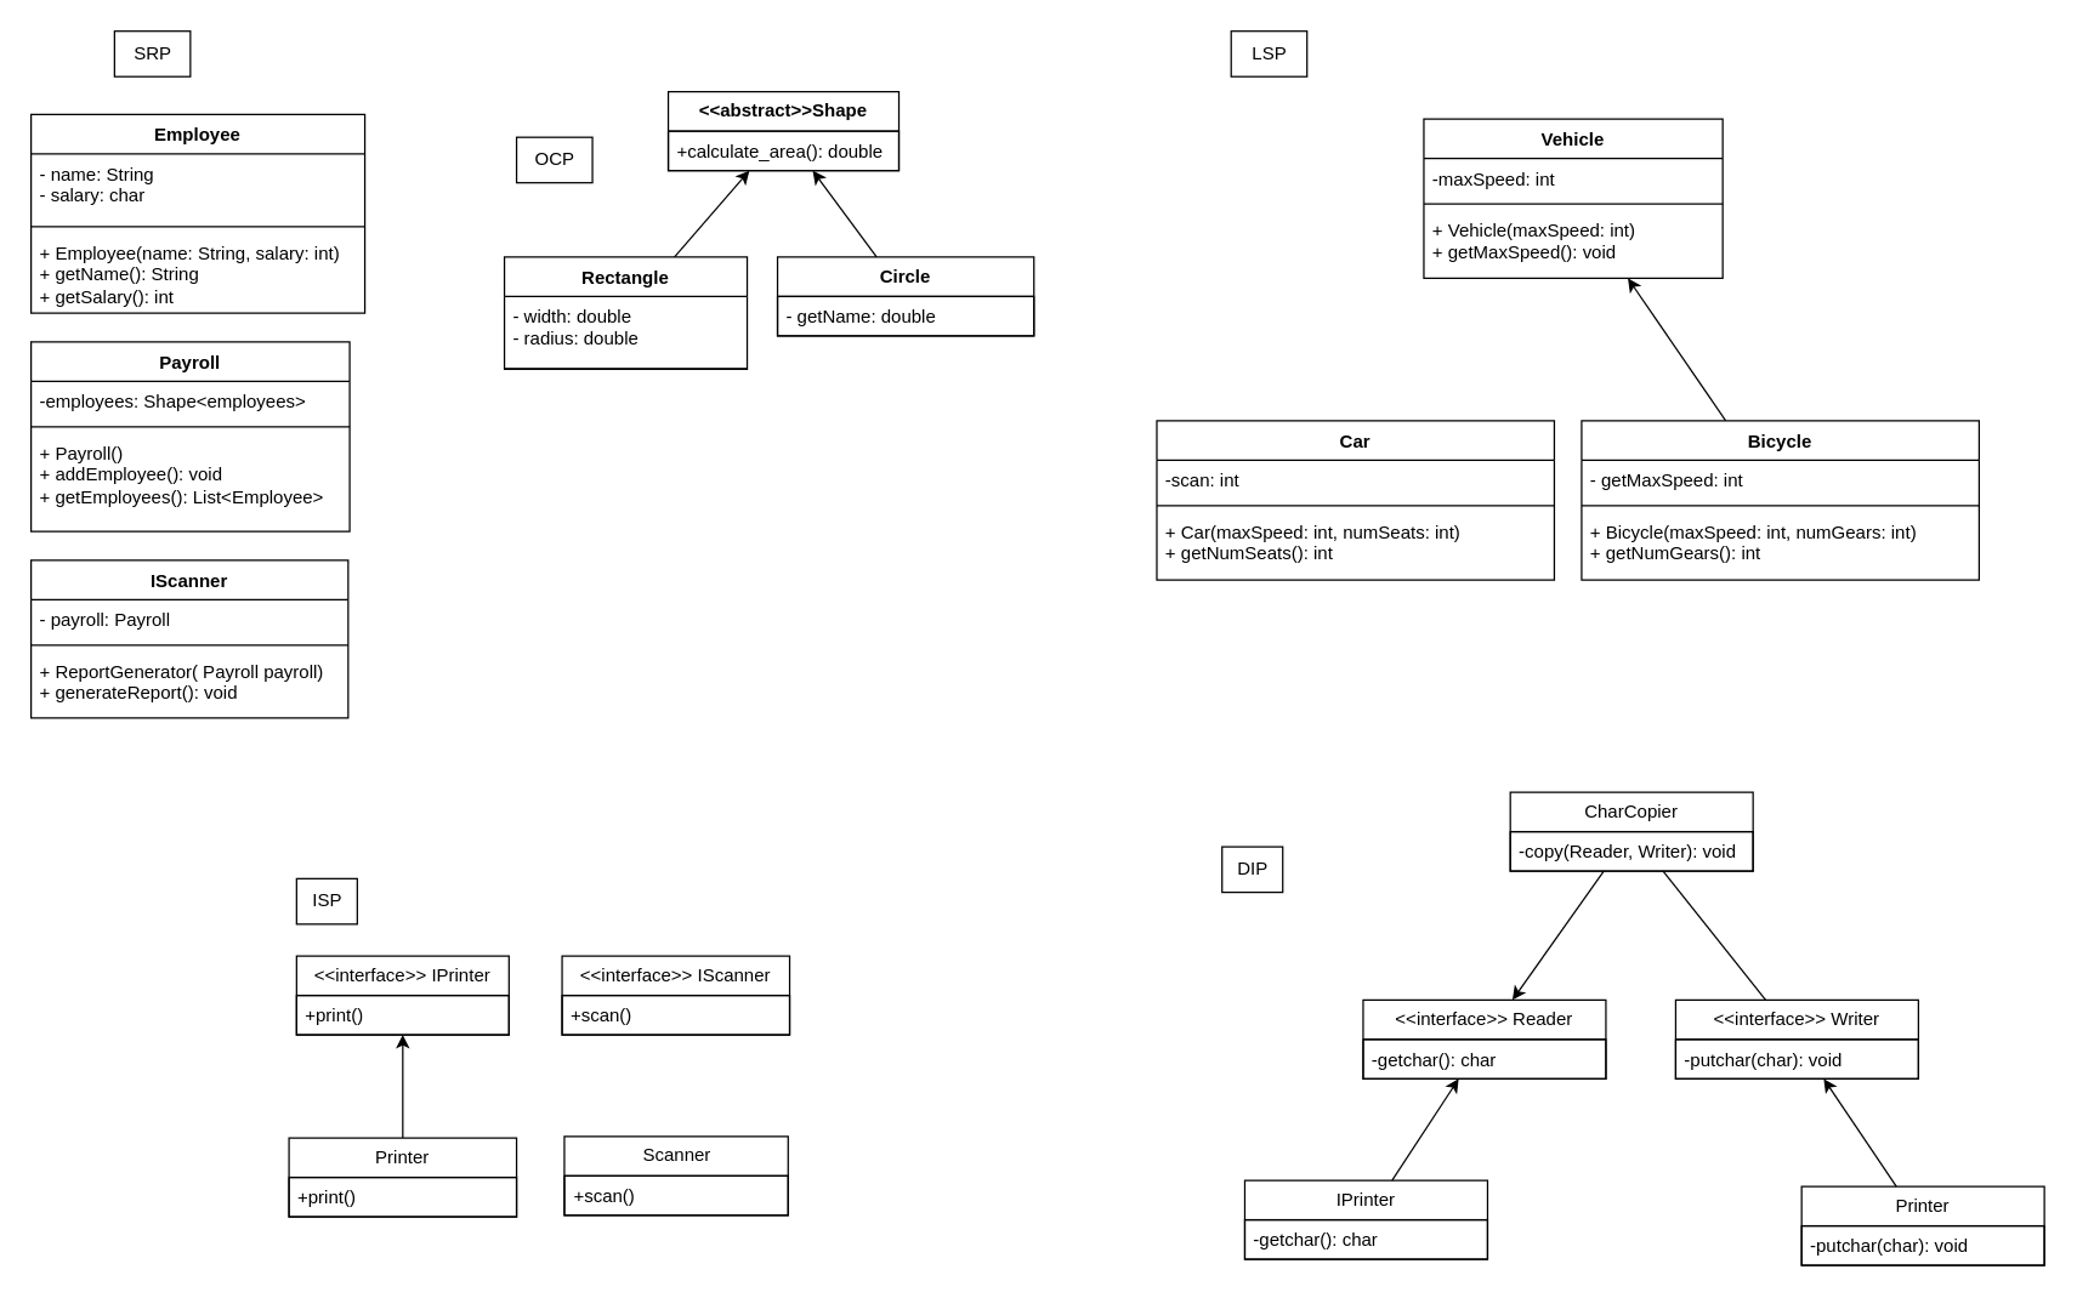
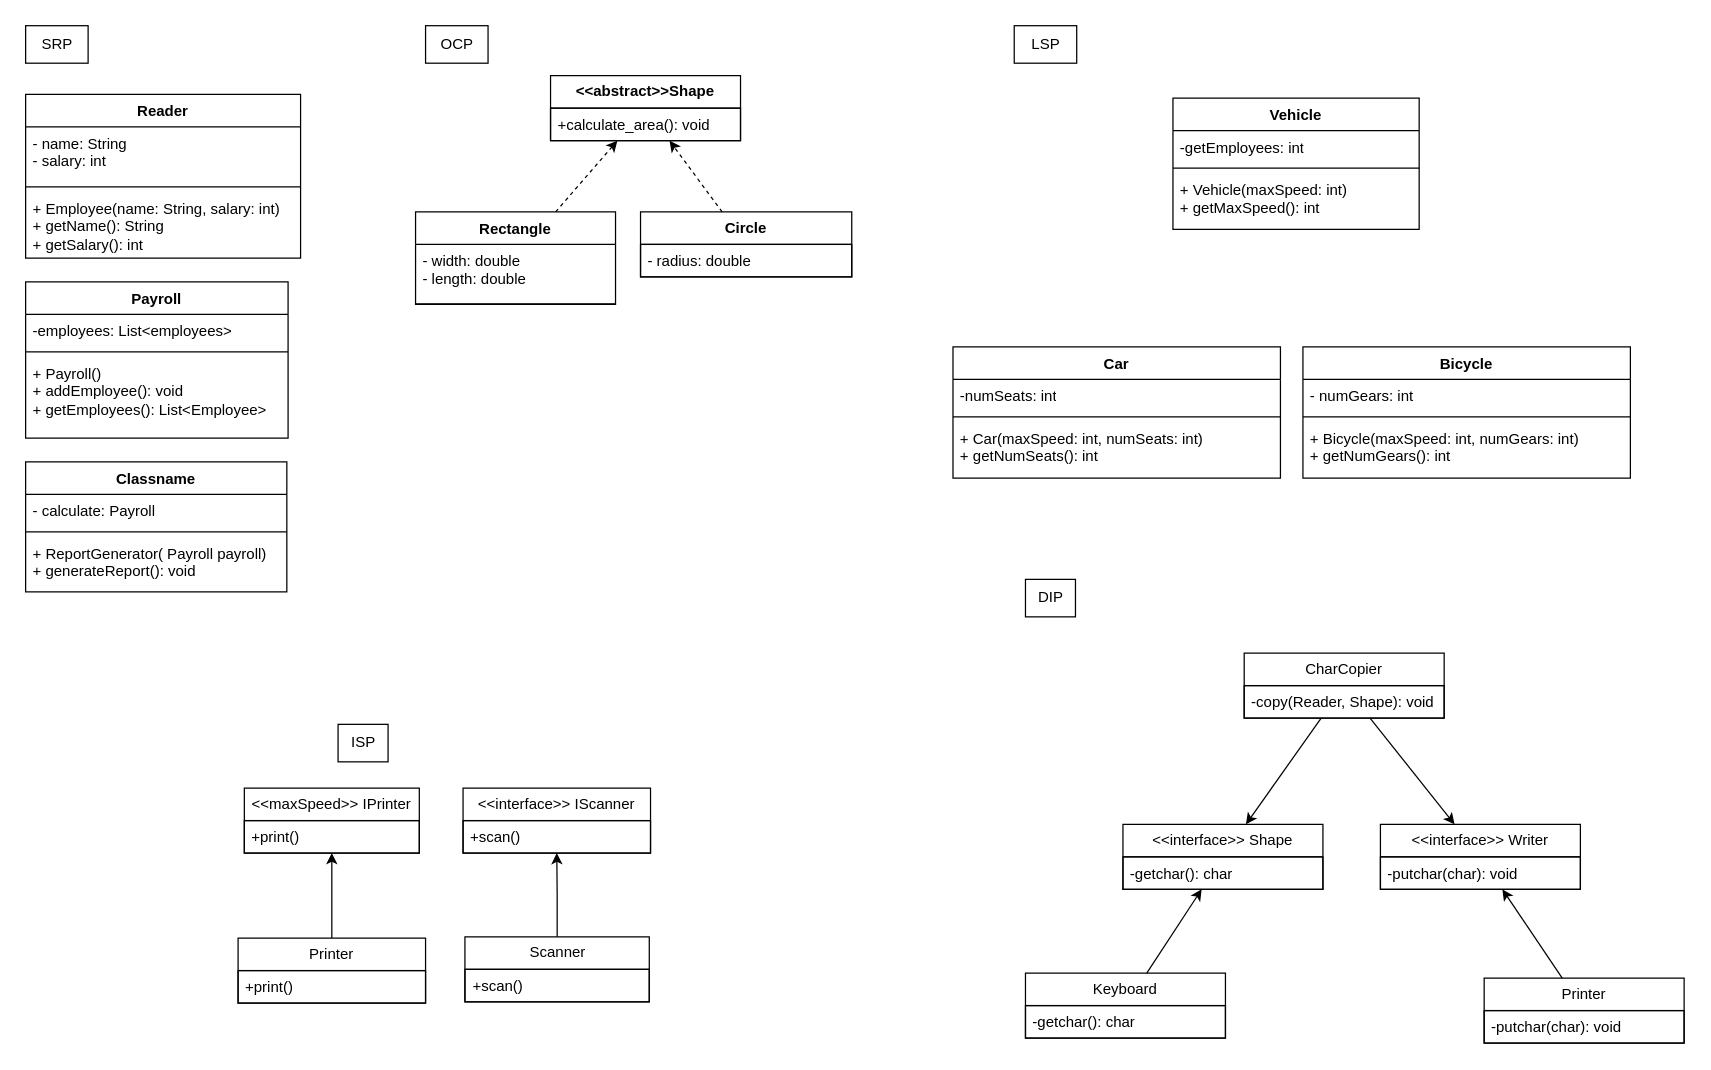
- <mxCell id="2" value="SRP" style="text;html=1;align=center;verticalAlign=middle;resizable=0;points=[];autosize=1;strokeColor=#000000;fillColor=none;fontColor=#000000;" vertex="1" parent="1"><mxGeometry x="75" y="20" width="50" height="30" as="geometry" /></mxCell>
+ <mxCell id="2" value="SRP" style="text;html=1;align=center;verticalAlign=middle;resizable=0;points=[];autosize=1;strokeColor=#000000;fillColor=none;fontColor=#000000;" vertex="1" parent="1"><mxGeometry x="20" y="20" width="50" height="30" as="geometry" /></mxCell>
- <mxCell id="41" value="Employee" style="swimlane;fontStyle=1;align=center;verticalAlign=top;childLayout=stackLayout;horizontal=1;startSize=26;horizontalStack=0;resizeParent=1;resizeParentMax=0;resizeLast=0;collapsible=1;marginBottom=0;whiteSpace=wrap;html=1;" vertex="1" parent="1"><mxGeometry x="20" y="75" width="220" height="131" as="geometry" /></mxCell>
+ <mxCell id="41" value="Reader" style="swimlane;fontStyle=1;align=center;verticalAlign=top;childLayout=stackLayout;horizontal=1;startSize=26;horizontalStack=0;resizeParent=1;resizeParentMax=0;resizeLast=0;collapsible=1;marginBottom=0;whiteSpace=wrap;html=1;" vertex="1" parent="1"><mxGeometry x="20" y="75" width="220" height="131" as="geometry" /></mxCell>
- <mxCell id="8" value="OCP" style="text;html=1;align=center;verticalAlign=middle;resizable=0;points=[];autosize=1;strokeColor=#000000;fillColor=none;fontColor=#000000;" vertex="1" parent="1"><mxGeometry x="340" y="90" width="50" height="30" as="geometry" /></mxCell>
+ <mxCell id="8" value="OCP" style="text;html=1;align=center;verticalAlign=middle;resizable=0;points=[];autosize=1;strokeColor=#000000;fillColor=none;fontColor=#000000;" vertex="1" parent="1"><mxGeometry x="340" y="20" width="50" height="30" as="geometry" /></mxCell>
- <mxCell id="4" value="+calculate_area(): double" style="text;strokeColor=#000000;fillColor=none;align=left;verticalAlign=top;spacingLeft=4;spacingRight=4;overflow=hidden;rotatable=0;points=[[0,0.5],[1,0.5]];portConstraint=eastwest;whiteSpace=wrap;html=1;fontColor=#000000;" vertex="1" parent="3"><mxGeometry y="26" width="152" height="26" as="geometry" /></mxCell>
+ <mxCell id="4" value="+calculate_area(): void" style="text;strokeColor=#000000;fillColor=none;align=left;verticalAlign=top;spacingLeft=4;spacingRight=4;overflow=hidden;rotatable=0;points=[[0,0.5],[1,0.5]];portConstraint=eastwest;whiteSpace=wrap;html=1;fontColor=#000000;" vertex="1" parent="3"><mxGeometry y="26" width="152" height="26" as="geometry" /></mxCell>
- <mxCell id="57" value="-maxSpeed: int" style="text;strokeColor=none;fillColor=none;align=left;verticalAlign=top;spacingLeft=4;spacingRight=4;overflow=hidden;rotatable=0;points=[[0,0.5],[1,0.5]];portConstraint=eastwest;whiteSpace=wrap;html=1;" vertex="1" parent="56"><mxGeometry y="26" width="197" height="26" as="geometry" /></mxCell>
+ <mxCell id="57" value="-getEmployees: int" style="text;strokeColor=none;fillColor=none;align=left;verticalAlign=top;spacingLeft=4;spacingRight=4;overflow=hidden;rotatable=0;points=[[0,0.5],[1,0.5]];portConstraint=eastwest;whiteSpace=wrap;html=1;" vertex="1" parent="56"><mxGeometry y="26" width="197" height="26" as="geometry" /></mxCell>
- <mxCell id="42" value="- name: String&lt;br&gt;- salary: char" style="text;strokeColor=none;fillColor=none;align=left;verticalAlign=top;spacingLeft=4;spacingRight=4;overflow=hidden;rotatable=0;points=[[0,0.5],[1,0.5]];portConstraint=eastwest;whiteSpace=wrap;html=1;" vertex="1" parent="41"><mxGeometry y="26" width="220" height="44" as="geometry" /></mxCell>
+ <mxCell id="42" value="- name: String&lt;br&gt;- salary: int" style="text;strokeColor=none;fillColor=none;align=left;verticalAlign=top;spacingLeft=4;spacingRight=4;overflow=hidden;rotatable=0;points=[[0,0.5],[1,0.5]];portConstraint=eastwest;whiteSpace=wrap;html=1;" vertex="1" parent="41"><mxGeometry y="26" width="220" height="44" as="geometry" /></mxCell>
- <mxCell id="36" value="" style="endArrow=classic;html=1;rounded=0;strokeColor=#000000;" edge="1" parent="1" source="53" target="3"><mxGeometry width="50" height="50" relative="1" as="geometry"><mxPoint x="410" y="161" as="sourcePoint" /><mxPoint x="433" y="125" as="targetPoint" /></mxGeometry></mxCell>
+ <mxCell id="36" value="" style="endArrow=classic;html=1;rounded=0;strokeColor=#000000;dashed=1;" edge="1" parent="1" source="53" target="3"><mxGeometry width="50" height="50" relative="1" as="geometry"><mxPoint x="410" y="161" as="sourcePoint" /><mxPoint x="433" y="125" as="targetPoint" /></mxGeometry></mxCell>
- <mxCell id="5" style="rounded=0;orthogonalLoop=1;jettySize=auto;html=1;" edge="1" parent="1" source="6" target="3"><mxGeometry relative="1" as="geometry" /></mxCell>
+ <mxCell id="5" style="rounded=0;orthogonalLoop=1;jettySize=auto;html=1;dashed=1;" edge="1" parent="1" source="6" target="3"><mxGeometry relative="1" as="geometry" /></mxCell>
- <mxCell id="59" value="+ Vehicle(maxSpeed: int)&lt;br&gt;+ getMaxSpeed(): void" style="text;strokeColor=none;fillColor=none;align=left;verticalAlign=top;spacingLeft=4;spacingRight=4;overflow=hidden;rotatable=0;points=[[0,0.5],[1,0.5]];portConstraint=eastwest;whiteSpace=wrap;html=1;" vertex="1" parent="56"><mxGeometry y="60" width="197" height="45" as="geometry" /></mxCell>
+ <mxCell id="59" value="+ Vehicle(maxSpeed: int)&lt;br&gt;+ getMaxSpeed(): int" style="text;strokeColor=none;fillColor=none;align=left;verticalAlign=top;spacingLeft=4;spacingRight=4;overflow=hidden;rotatable=0;points=[[0,0.5],[1,0.5]];portConstraint=eastwest;whiteSpace=wrap;html=1;" vertex="1" parent="56"><mxGeometry y="60" width="197" height="45" as="geometry" /></mxCell>
- <mxCell id="7" value="- getName: double" style="text;strokeColor=#000000;fillColor=none;align=left;verticalAlign=top;spacingLeft=4;spacingRight=4;overflow=hidden;rotatable=0;points=[[0,0.5],[1,0.5]];portConstraint=eastwest;whiteSpace=wrap;html=1;fontColor=#000000;" vertex="1" parent="6"><mxGeometry y="26" width="169" height="26" as="geometry" /></mxCell>
+ <mxCell id="7" value="- radius: double" style="text;strokeColor=#000000;fillColor=none;align=left;verticalAlign=top;spacingLeft=4;spacingRight=4;overflow=hidden;rotatable=0;points=[[0,0.5],[1,0.5]];portConstraint=eastwest;whiteSpace=wrap;html=1;fontColor=#000000;" vertex="1" parent="6"><mxGeometry y="26" width="169" height="26" as="geometry" /></mxCell>
- <mxCell id="54" value="- width: double&lt;br&gt;- radius: double" style="text;strokeColor=none;fillColor=none;align=left;verticalAlign=top;spacingLeft=4;spacingRight=4;overflow=hidden;rotatable=0;points=[[0,0.5],[1,0.5]];portConstraint=eastwest;whiteSpace=wrap;html=1;" vertex="1" parent="53"><mxGeometry y="26" width="160" height="47" as="geometry" /></mxCell>
+ <mxCell id="54" value="- width: double&lt;br&gt;- length: double" style="text;strokeColor=none;fillColor=none;align=left;verticalAlign=top;spacingLeft=4;spacingRight=4;overflow=hidden;rotatable=0;points=[[0,0.5],[1,0.5]];portConstraint=eastwest;whiteSpace=wrap;html=1;" vertex="1" parent="53"><mxGeometry y="26" width="160" height="47" as="geometry" /></mxCell>
- <mxCell id="60" style="rounded=0;orthogonalLoop=1;jettySize=auto;html=1;" edge="1" parent="1" source="61" target="56"><mxGeometry relative="1" as="geometry" /></mxCell>
- <mxCell id="46" value="-employees: Shape&amp;lt;employees&amp;gt;" style="text;strokeColor=none;fillColor=none;align=left;verticalAlign=top;spacingLeft=4;spacingRight=4;overflow=hidden;rotatable=0;points=[[0,0.5],[1,0.5]];portConstraint=eastwest;whiteSpace=wrap;html=1;" vertex="1" parent="45"><mxGeometry y="26" width="210" height="26" as="geometry" /></mxCell>
+ <mxCell id="46" value="-employees: List&amp;lt;employees&amp;gt;" style="text;strokeColor=none;fillColor=none;align=left;verticalAlign=top;spacingLeft=4;spacingRight=4;overflow=hidden;rotatable=0;points=[[0,0.5],[1,0.5]];portConstraint=eastwest;whiteSpace=wrap;html=1;" vertex="1" parent="45"><mxGeometry y="26" width="210" height="26" as="geometry" /></mxCell>
- <mxCell id="38" value="-scan: int" style="text;strokeColor=none;fillColor=none;align=left;verticalAlign=top;spacingLeft=4;spacingRight=4;overflow=hidden;rotatable=0;points=[[0,0.5],[1,0.5]];portConstraint=eastwest;whiteSpace=wrap;html=1;" vertex="1" parent="37"><mxGeometry y="26" width="262" height="26" as="geometry" /></mxCell>
+ <mxCell id="38" value="-numSeats: int" style="text;strokeColor=none;fillColor=none;align=left;verticalAlign=top;spacingLeft=4;spacingRight=4;overflow=hidden;rotatable=0;points=[[0,0.5],[1,0.5]];portConstraint=eastwest;whiteSpace=wrap;html=1;" vertex="1" parent="37"><mxGeometry y="26" width="262" height="26" as="geometry" /></mxCell>
- <mxCell id="62" value="- getMaxSpeed: int" style="text;strokeColor=none;fillColor=none;align=left;verticalAlign=top;spacingLeft=4;spacingRight=4;overflow=hidden;rotatable=0;points=[[0,0.5],[1,0.5]];portConstraint=eastwest;whiteSpace=wrap;html=1;" vertex="1" parent="61"><mxGeometry y="26" width="262" height="26" as="geometry" /></mxCell>
+ <mxCell id="62" value="- numGears: int" style="text;strokeColor=none;fillColor=none;align=left;verticalAlign=top;spacingLeft=4;spacingRight=4;overflow=hidden;rotatable=0;points=[[0,0.5],[1,0.5]];portConstraint=eastwest;whiteSpace=wrap;html=1;" vertex="1" parent="61"><mxGeometry y="26" width="262" height="26" as="geometry" /></mxCell>
- <mxCell id="49" value="IScanner" style="swimlane;fontStyle=1;align=center;verticalAlign=top;childLayout=stackLayout;horizontal=1;startSize=26;horizontalStack=0;resizeParent=1;resizeParentMax=0;resizeLast=0;collapsible=1;marginBottom=0;whiteSpace=wrap;html=1;" vertex="1" parent="1"><mxGeometry x="20" y="369" width="209" height="104" as="geometry" /></mxCell>
+ <mxCell id="49" value="Classname" style="swimlane;fontStyle=1;align=center;verticalAlign=top;childLayout=stackLayout;horizontal=1;startSize=26;horizontalStack=0;resizeParent=1;resizeParentMax=0;resizeLast=0;collapsible=1;marginBottom=0;whiteSpace=wrap;html=1;" vertex="1" parent="1"><mxGeometry x="20" y="369" width="209" height="104" as="geometry" /></mxCell>
- <mxCell id="50" value="- payroll: Payroll" style="text;strokeColor=none;fillColor=none;align=left;verticalAlign=top;spacingLeft=4;spacingRight=4;overflow=hidden;rotatable=0;points=[[0,0.5],[1,0.5]];portConstraint=eastwest;whiteSpace=wrap;html=1;" vertex="1" parent="49"><mxGeometry y="26" width="209" height="26" as="geometry" /></mxCell>
+ <mxCell id="50" value="- calculate: Payroll" style="text;strokeColor=none;fillColor=none;align=left;verticalAlign=top;spacingLeft=4;spacingRight=4;overflow=hidden;rotatable=0;points=[[0,0.5],[1,0.5]];portConstraint=eastwest;whiteSpace=wrap;html=1;" vertex="1" parent="49"><mxGeometry y="26" width="209" height="26" as="geometry" /></mxCell>
- <mxCell id="29" value="-copy(Reader, Writer): void" style="text;strokeColor=#000000;fillColor=none;align=left;verticalAlign=top;spacingLeft=4;spacingRight=4;overflow=hidden;rotatable=0;points=[[0,0.5],[1,0.5]];portConstraint=eastwest;whiteSpace=wrap;html=1;fontColor=#000000;" vertex="1" parent="28"><mxGeometry y="26" width="160" height="26" as="geometry" /></mxCell>
+ <mxCell id="29" value="-copy(Reader, Shape): void" style="text;strokeColor=#000000;fillColor=none;align=left;verticalAlign=top;spacingLeft=4;spacingRight=4;overflow=hidden;rotatable=0;points=[[0,0.5],[1,0.5]];portConstraint=eastwest;whiteSpace=wrap;html=1;fontColor=#000000;" vertex="1" parent="28"><mxGeometry y="26" width="160" height="26" as="geometry" /></mxCell>
- <mxCell id="21" value="DIP" style="text;html=1;align=center;verticalAlign=middle;resizable=0;points=[];autosize=1;strokeColor=#000000;fillColor=none;fontColor=#000000;" vertex="1" parent="1"><mxGeometry x="805" y="558" width="40" height="30" as="geometry" /></mxCell>
+ <mxCell id="21" value="DIP" style="text;html=1;align=center;verticalAlign=middle;resizable=0;points=[];autosize=1;strokeColor=#000000;fillColor=none;fontColor=#000000;" vertex="1" parent="1"><mxGeometry x="820" y="463" width="40" height="30" as="geometry" /></mxCell>
- <mxCell id="10" value="ISP" style="text;html=1;align=center;verticalAlign=middle;resizable=0;points=[];autosize=1;strokeColor=#000000;fillColor=none;fontColor=#000000;" vertex="1" parent="1"><mxGeometry x="195" y="579" width="40" height="30" as="geometry" /></mxCell>
+ <mxCell id="10" value="ISP" style="text;html=1;align=center;verticalAlign=middle;resizable=0;points=[];autosize=1;strokeColor=#000000;fillColor=none;fontColor=#000000;" vertex="1" parent="1"><mxGeometry x="270" y="579" width="40" height="30" as="geometry" /></mxCell>
- <mxCell id="11" value="&amp;lt;&amp;lt;interface&amp;gt;&amp;gt; IPrinter" style="swimlane;fontStyle=0;childLayout=stackLayout;horizontal=1;startSize=26;fillColor=none;horizontalStack=0;resizeParent=1;resizeParentMax=0;resizeLast=0;collapsible=1;marginBottom=0;whiteSpace=wrap;html=1;fontColor=#000000;strokeColor=#000000;" vertex="1" parent="1"><mxGeometry x="195" y="630" width="140" height="52" as="geometry"><mxRectangle x="45" y="440" width="80" height="30" as="alternateBounds" /></mxGeometry></mxCell>
+ <mxCell id="11" value="&amp;lt;&amp;lt;maxSpeed&amp;gt;&amp;gt; IPrinter" style="swimlane;fontStyle=0;childLayout=stackLayout;horizontal=1;startSize=26;fillColor=none;horizontalStack=0;resizeParent=1;resizeParentMax=0;resizeLast=0;collapsible=1;marginBottom=0;whiteSpace=wrap;html=1;fontColor=#000000;strokeColor=#000000;" vertex="1" parent="1"><mxGeometry x="195" y="630" width="140" height="52" as="geometry"><mxRectangle x="45" y="440" width="80" height="30" as="alternateBounds" /></mxGeometry></mxCell>
- <mxCell id="27" style="rounded=0;orthogonalLoop=1;jettySize=auto;html=1;endArrow=none;" edge="1" parent="1" source="28" target="24"><mxGeometry relative="1" as="geometry" /></mxCell>
+ <mxCell id="27" style="rounded=0;orthogonalLoop=1;jettySize=auto;html=1;" edge="1" parent="1" source="28" target="24"><mxGeometry relative="1" as="geometry" /></mxCell>
- <mxCell id="22" value="&amp;lt;&amp;lt;interface&amp;gt;&amp;gt; Reader" style="swimlane;fontStyle=0;childLayout=stackLayout;horizontal=1;startSize=26;fillColor=none;horizontalStack=0;resizeParent=1;resizeParentMax=0;resizeLast=0;collapsible=1;marginBottom=0;whiteSpace=wrap;html=1;fontColor=#000000;strokeColor=#000000;" vertex="1" parent="1"><mxGeometry x="898" y="659" width="160" height="52" as="geometry" /></mxCell>
+ <mxCell id="22" value="&amp;lt;&amp;lt;interface&amp;gt;&amp;gt; Shape" style="swimlane;fontStyle=0;childLayout=stackLayout;horizontal=1;startSize=26;fillColor=none;horizontalStack=0;resizeParent=1;resizeParentMax=0;resizeLast=0;collapsible=1;marginBottom=0;whiteSpace=wrap;html=1;fontColor=#000000;strokeColor=#000000;" vertex="1" parent="1"><mxGeometry x="898" y="659" width="160" height="52" as="geometry" /></mxCell>
+ <mxCell id="18" style="edgeStyle=orthogonalEdgeStyle;rounded=0;orthogonalLoop=1;jettySize=auto;html=1;" edge="1" parent="1" source="19" target="13"><mxGeometry relative="1" as="geometry" /></mxCell>
- <mxCell id="31" value="IPrinter" style="swimlane;fontStyle=0;childLayout=stackLayout;horizontal=1;startSize=26;fillColor=none;horizontalStack=0;resizeParent=1;resizeParentMax=0;resizeLast=0;collapsible=1;marginBottom=0;whiteSpace=wrap;html=1;fontColor=#000000;strokeColor=#000000;" vertex="1" parent="1"><mxGeometry x="820" y="778" width="160" height="52" as="geometry" /></mxCell>
+ <mxCell id="31" value="Keyboard" style="swimlane;fontStyle=0;childLayout=stackLayout;horizontal=1;startSize=26;fillColor=none;horizontalStack=0;resizeParent=1;resizeParentMax=0;resizeLast=0;collapsible=1;marginBottom=0;whiteSpace=wrap;html=1;fontColor=#000000;strokeColor=#000000;" vertex="1" parent="1"><mxGeometry x="820" y="778" width="160" height="52" as="geometry" /></mxCell>
